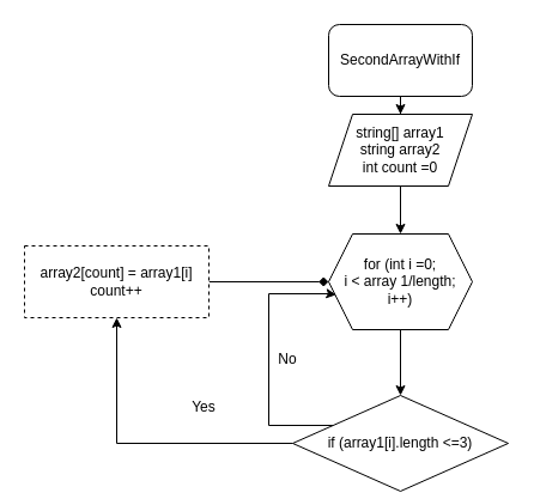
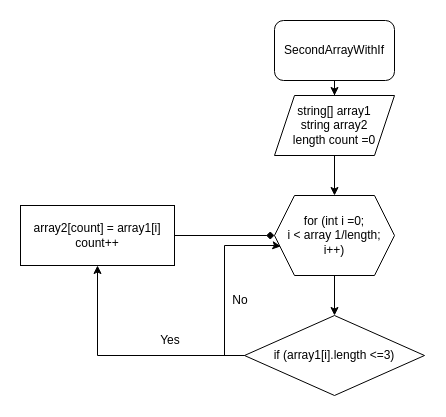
- <mxCell id="5" value="string[] array1&lt;br&gt;string array2&lt;br&gt;int count =0" style="shape=parallelogram;perimeter=parallelogramPerimeter;whiteSpace=wrap;html=1;fixedSize=1;" vertex="1" parent="1"><mxGeometry x="274" y="95" width="120" height="60" as="geometry" /></mxCell>
+ <mxCell id="5" value="string[] array1&lt;br&gt;string array2&lt;br&gt;length count =0" style="shape=parallelogram;perimeter=parallelogramPerimeter;whiteSpace=wrap;html=1;fixedSize=1;" vertex="1" parent="1"><mxGeometry x="274" y="95" width="120" height="60" as="geometry" /></mxCell>
- <mxCell id="9" value="array2[count] = array1[i]&lt;br&gt;count++" style="rounded=0;whiteSpace=wrap;html=1;dashed=1;" vertex="1" parent="1"><mxGeometry x="20" y="205" width="154" height="60" as="geometry" /></mxCell>
+ <mxCell id="9" value="array2[count] = array1[i]&lt;br&gt;count++" style="rounded=0;whiteSpace=wrap;html=1;" vertex="1" parent="1"><mxGeometry x="20" y="205" width="154" height="60" as="geometry" /></mxCell>
- <mxCell id="12" value="if (array1[i].length &amp;lt;=3)" style="rhombus;whiteSpace=wrap;html=1;" vertex="1" parent="1"><mxGeometry x="244" y="330" width="180" height="80" as="geometry" /></mxCell>
+ <mxCell id="12" value="if (array1[i].length &amp;lt;=3)" style="rhombus;whiteSpace=wrap;html=1;" vertex="1" parent="1"><mxGeometry x="244" y="315" width="180" height="80" as="geometry" /></mxCell>
